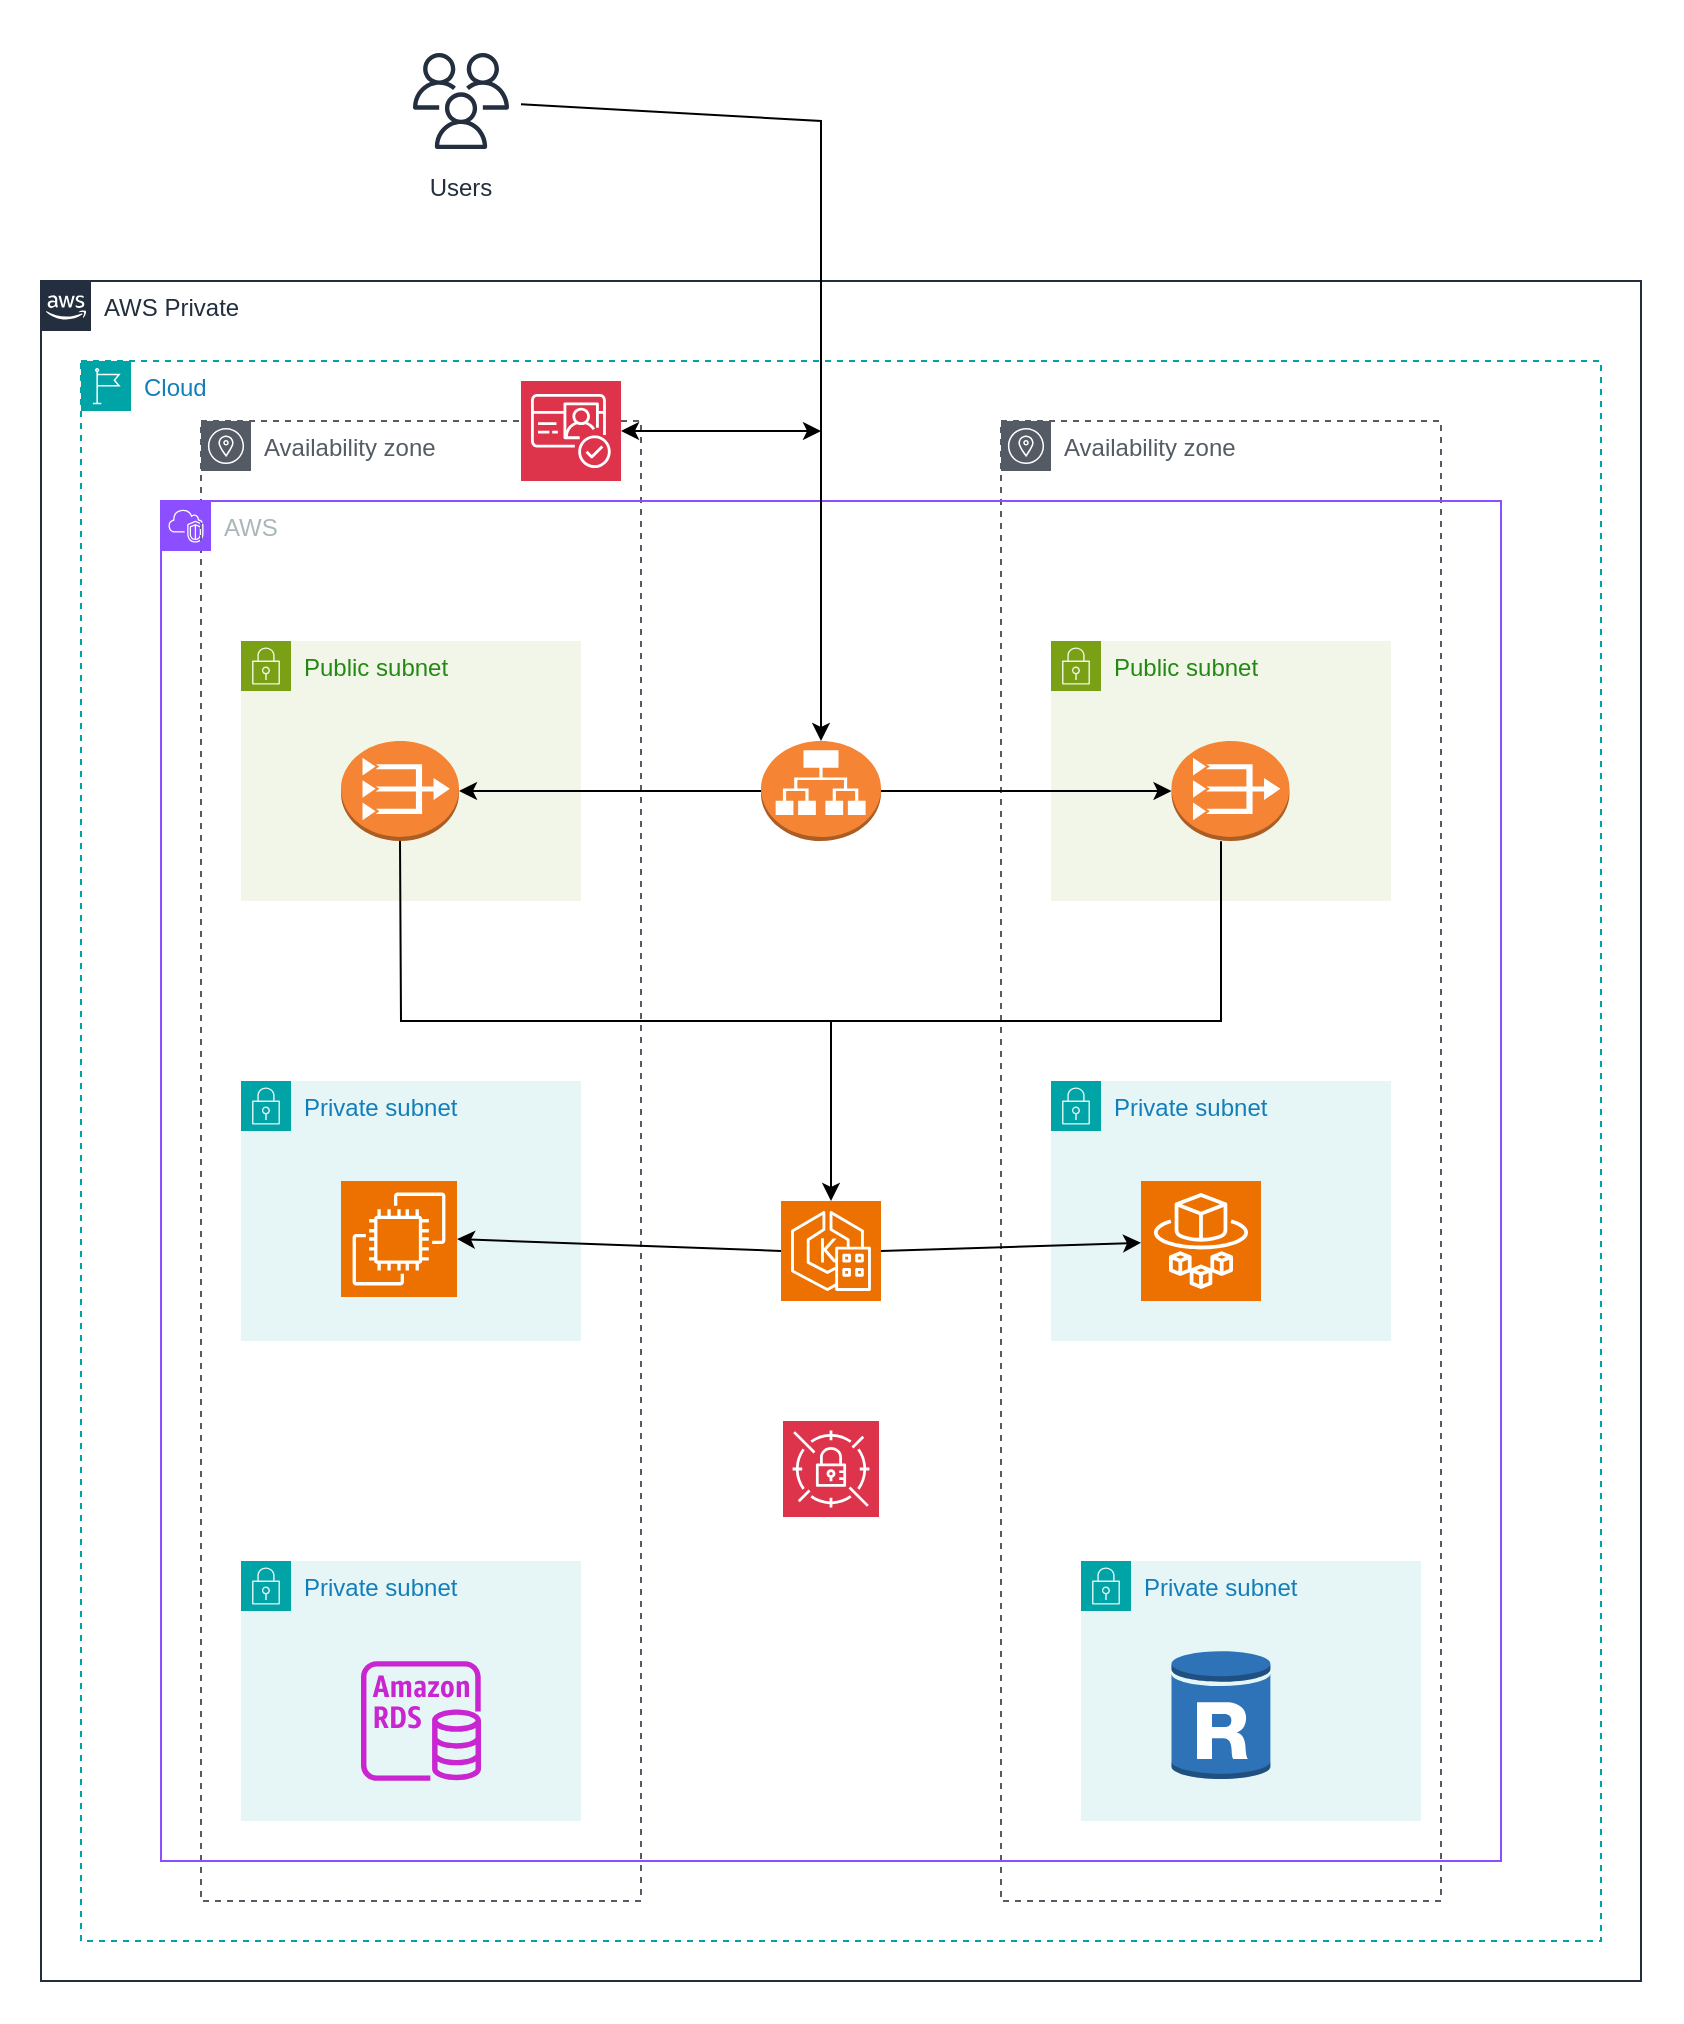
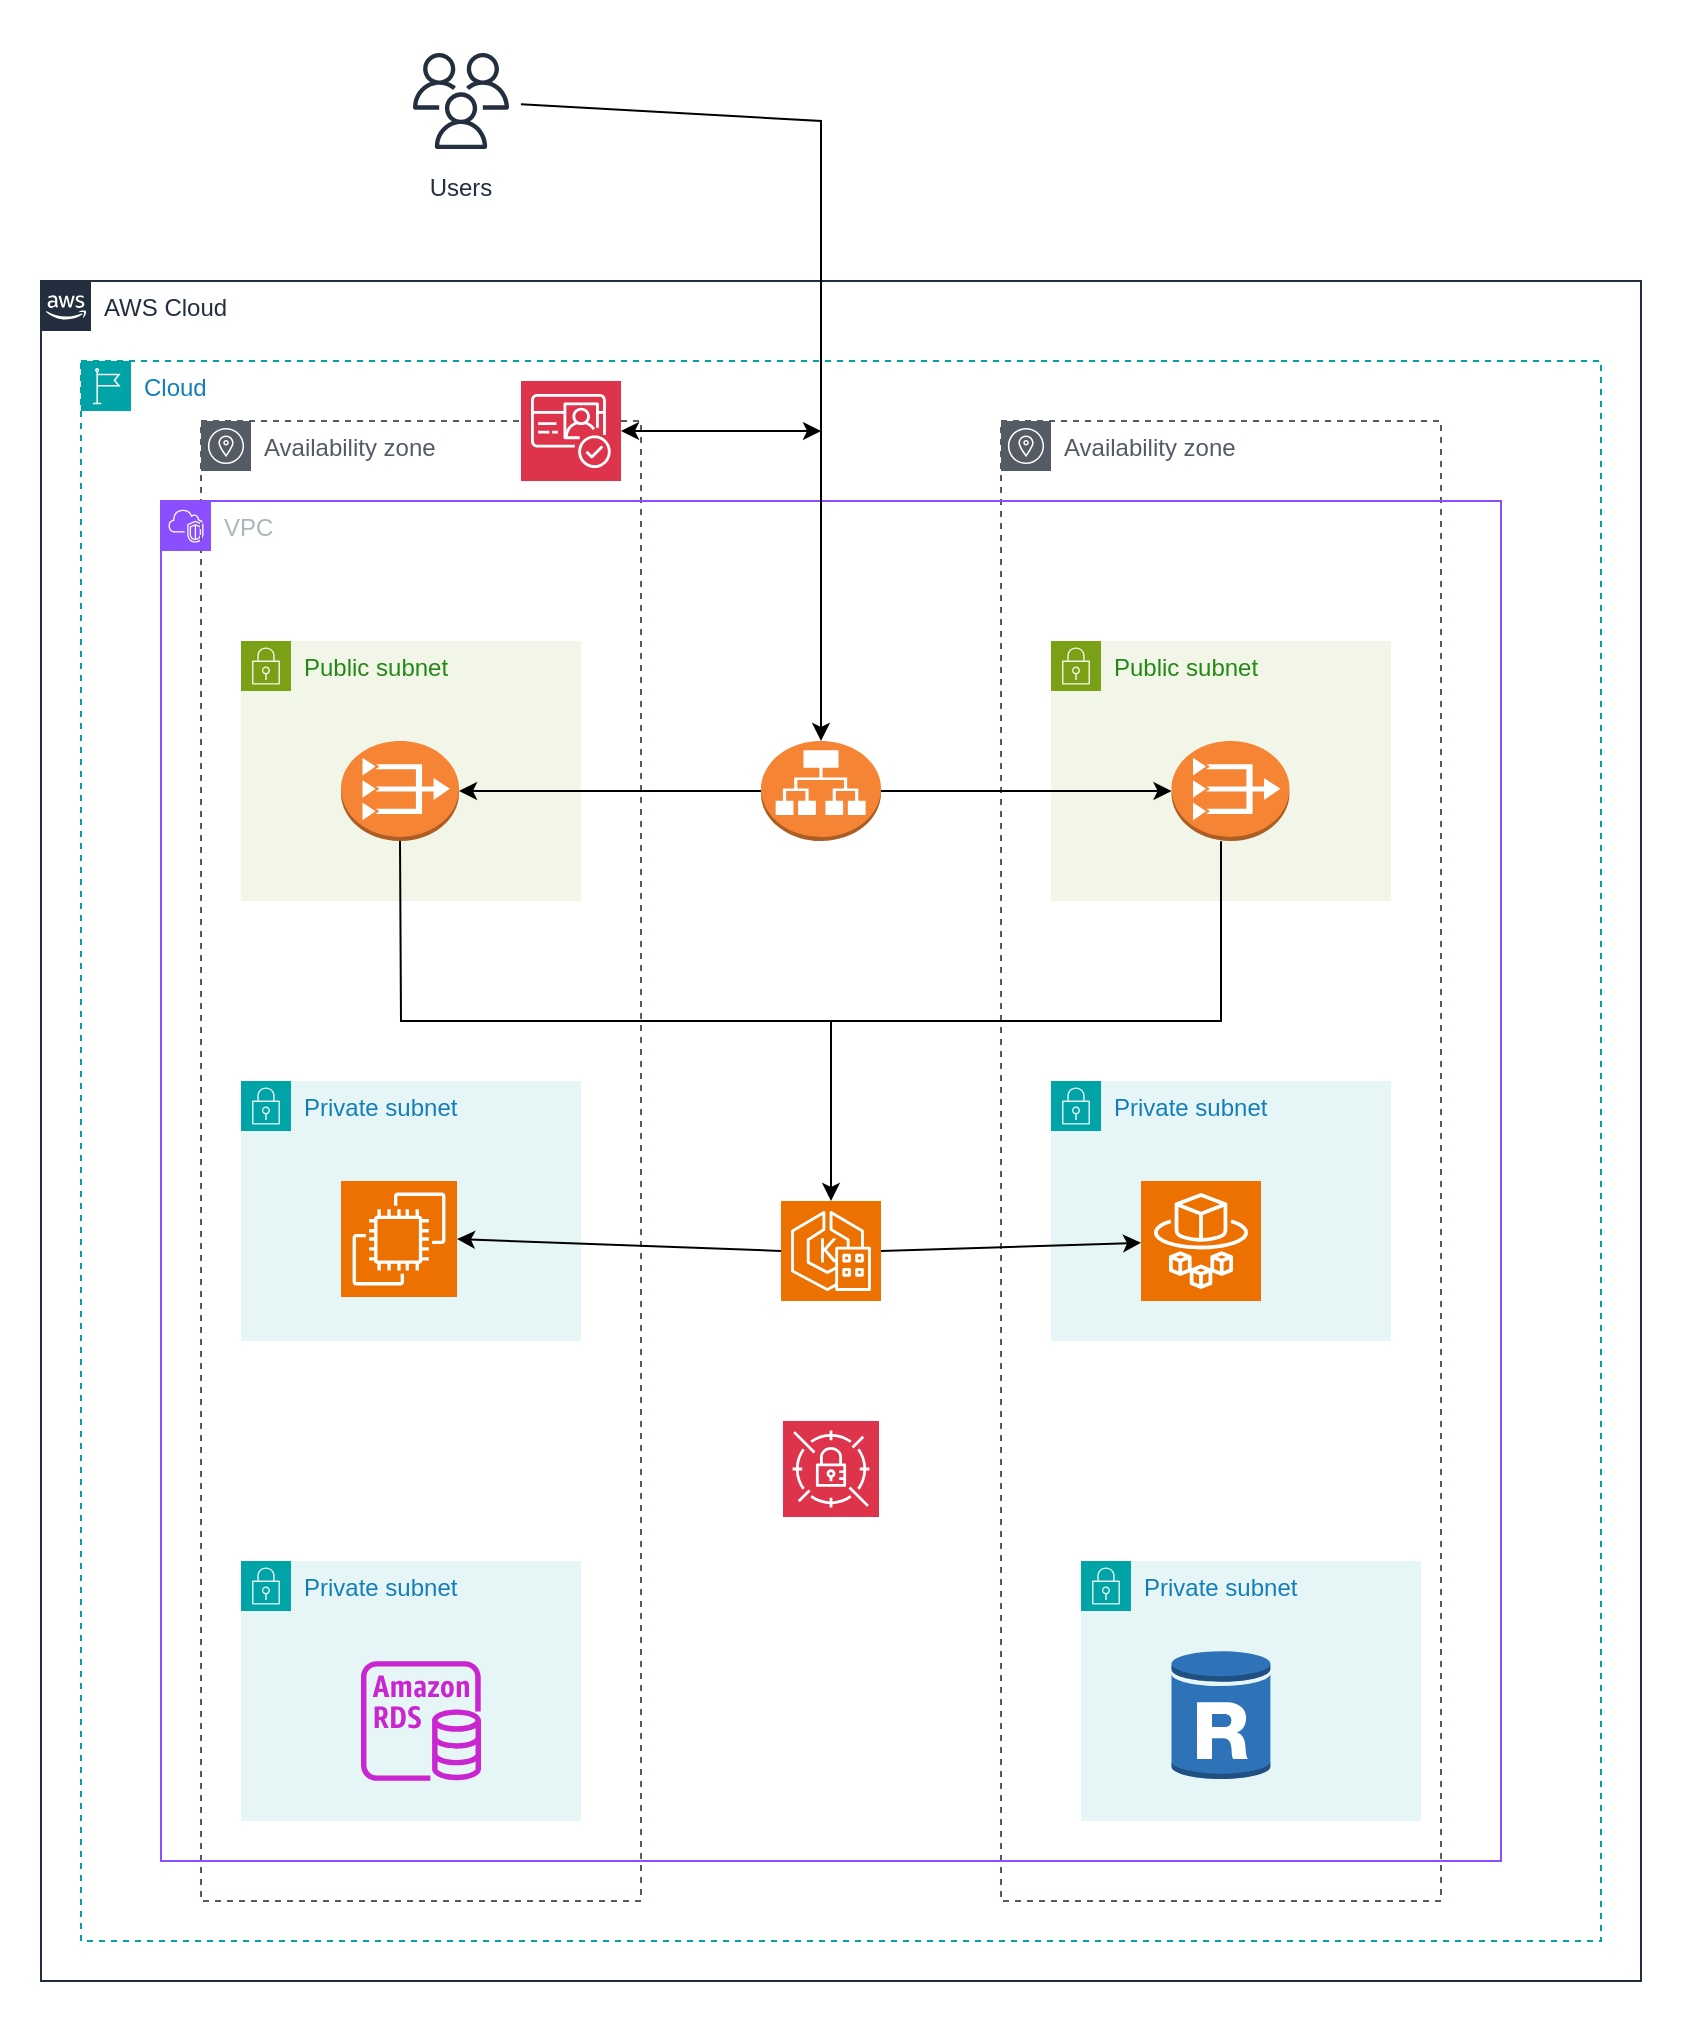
- <mxCell id="2" value="AWS Private" style="points=[[0,0],[0.25,0],[0.5,0],[0.75,0],[1,0],[1,0.25],[1,0.5],[1,0.75],[1,1],[0.75,1],[0.5,1],[0.25,1],[0,1],[0,0.75],[0,0.5],[0,0.25]];outlineConnect=0;gradientColor=none;html=1;whiteSpace=wrap;fontSize=12;fontStyle=0;container=1;pointerEvents=0;collapsible=0;recursiveResize=0;shape=mxgraph.aws4.group;grIcon=mxgraph.aws4.group_aws_cloud_alt;strokeColor=#232F3E;fillColor=none;verticalAlign=top;align=left;spacingLeft=30;fontColor=#232F3E;dashed=0;" parent="1" vertex="1"><mxGeometry x="20" y="140" width="800" height="850" as="geometry" /></mxCell>
+ <mxCell id="2" value="AWS Cloud" style="points=[[0,0],[0.25,0],[0.5,0],[0.75,0],[1,0],[1,0.25],[1,0.5],[1,0.75],[1,1],[0.75,1],[0.5,1],[0.25,1],[0,1],[0,0.75],[0,0.5],[0,0.25]];outlineConnect=0;gradientColor=none;html=1;whiteSpace=wrap;fontSize=12;fontStyle=0;container=1;pointerEvents=0;collapsible=0;recursiveResize=0;shape=mxgraph.aws4.group;grIcon=mxgraph.aws4.group_aws_cloud_alt;strokeColor=#232F3E;fillColor=none;verticalAlign=top;align=left;spacingLeft=30;fontColor=#232F3E;dashed=0;" parent="1" vertex="1"><mxGeometry x="20" y="140" width="800" height="850" as="geometry" /></mxCell>
- <mxCell id="6" value="AWS" style="points=[[0,0],[0.25,0],[0.5,0],[0.75,0],[1,0],[1,0.25],[1,0.5],[1,0.75],[1,1],[0.75,1],[0.5,1],[0.25,1],[0,1],[0,0.75],[0,0.5],[0,0.25]];outlineConnect=0;gradientColor=none;html=1;whiteSpace=wrap;fontSize=12;fontStyle=0;container=1;pointerEvents=0;collapsible=0;recursiveResize=0;shape=mxgraph.aws4.group;grIcon=mxgraph.aws4.group_vpc2;strokeColor=#8C4FFF;fillColor=none;verticalAlign=top;align=left;spacingLeft=30;fontColor=#AAB7B8;dashed=0;" vertex="1" parent="3"><mxGeometry x="40" y="70" width="670" height="680" as="geometry" /></mxCell>
+ <mxCell id="6" value="VPC" style="points=[[0,0],[0.25,0],[0.5,0],[0.75,0],[1,0],[1,0.25],[1,0.5],[1,0.75],[1,1],[0.75,1],[0.5,1],[0.25,1],[0,1],[0,0.75],[0,0.5],[0,0.25]];outlineConnect=0;gradientColor=none;html=1;whiteSpace=wrap;fontSize=12;fontStyle=0;container=1;pointerEvents=0;collapsible=0;recursiveResize=0;shape=mxgraph.aws4.group;grIcon=mxgraph.aws4.group_vpc2;strokeColor=#8C4FFF;fillColor=none;verticalAlign=top;align=left;spacingLeft=30;fontColor=#AAB7B8;dashed=0;" vertex="1" parent="3"><mxGeometry x="40" y="70" width="670" height="680" as="geometry" /></mxCell>
